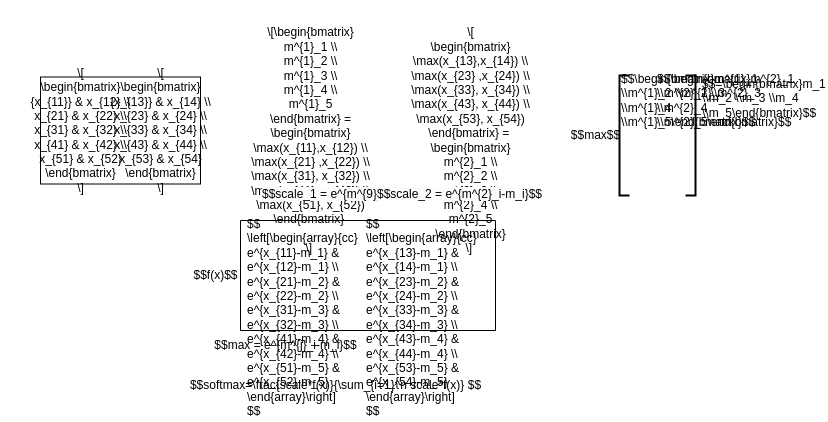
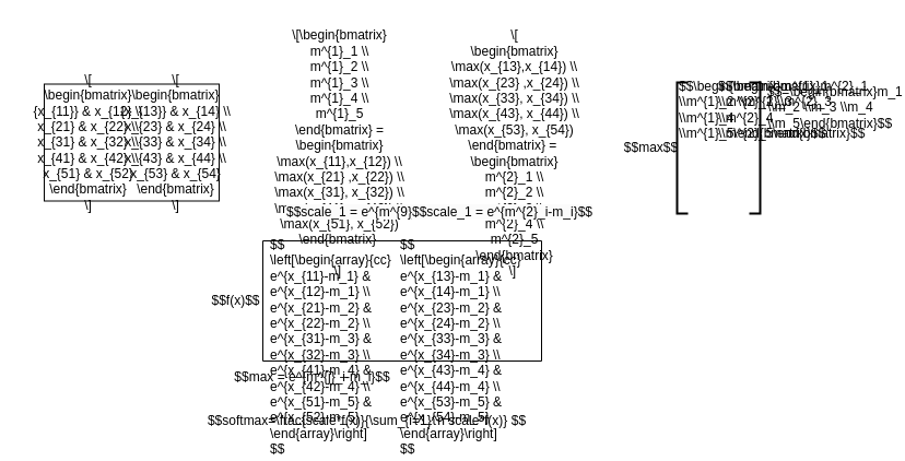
- <mxCell id="23" value="&lt;span style=&quot;color: rgb(0, 0, 0); font-family: Helvetica; font-size: 12px; font-style: normal; font-variant-ligatures: normal; font-variant-caps: normal; font-weight: 400; letter-spacing: normal; orphans: 2; text-align: center; text-indent: 0px; text-transform: none; widows: 2; word-spacing: 0px; -webkit-text-stroke-width: 0px; white-space: nowrap; background-color: rgb(251, 251, 251); text-decoration-thickness: initial; text-decoration-style: initial; text-decoration-color: initial; display: inline !important; float: none;&quot;&gt;$$scale_2 = e^{m^{2}_i-m_i}$$&lt;/span&gt;" style="text;whiteSpace=wrap;html=1;" vertex="1" parent="18"><mxGeometry x="135" y="-30" width="180" height="40" as="geometry" /></mxCell>
+ <mxCell id="23" value="&lt;span style=&quot;color: rgb(0, 0, 0); font-family: Helvetica; font-size: 12px; font-style: normal; font-variant-ligatures: normal; font-variant-caps: normal; font-weight: 400; letter-spacing: normal; orphans: 2; text-align: center; text-indent: 0px; text-transform: none; widows: 2; word-spacing: 0px; -webkit-text-stroke-width: 0px; white-space: nowrap; background-color: rgb(251, 251, 251); text-decoration-thickness: initial; text-decoration-style: initial; text-decoration-color: initial; display: inline !important; float: none;&quot;&gt;$$scale_1 = e^{m^{2}_i-m_i}$$&lt;/span&gt;" style="text;whiteSpace=wrap;html=1;" vertex="1" parent="18"><mxGeometry x="135" y="-30" width="180" height="40" as="geometry" /></mxCell>
